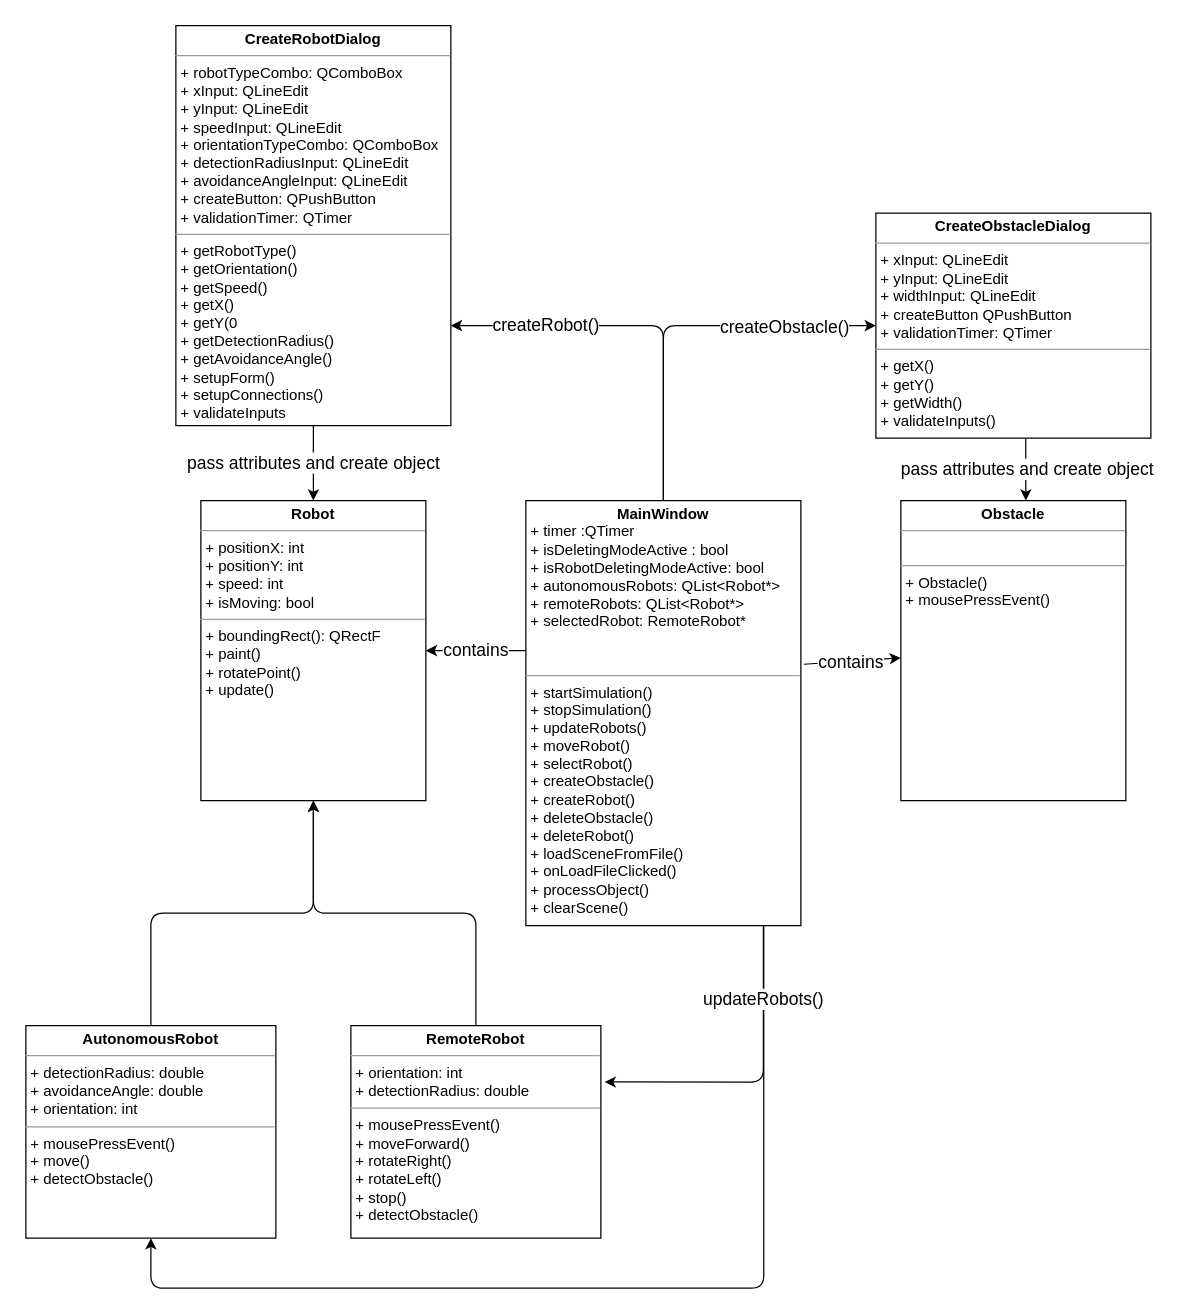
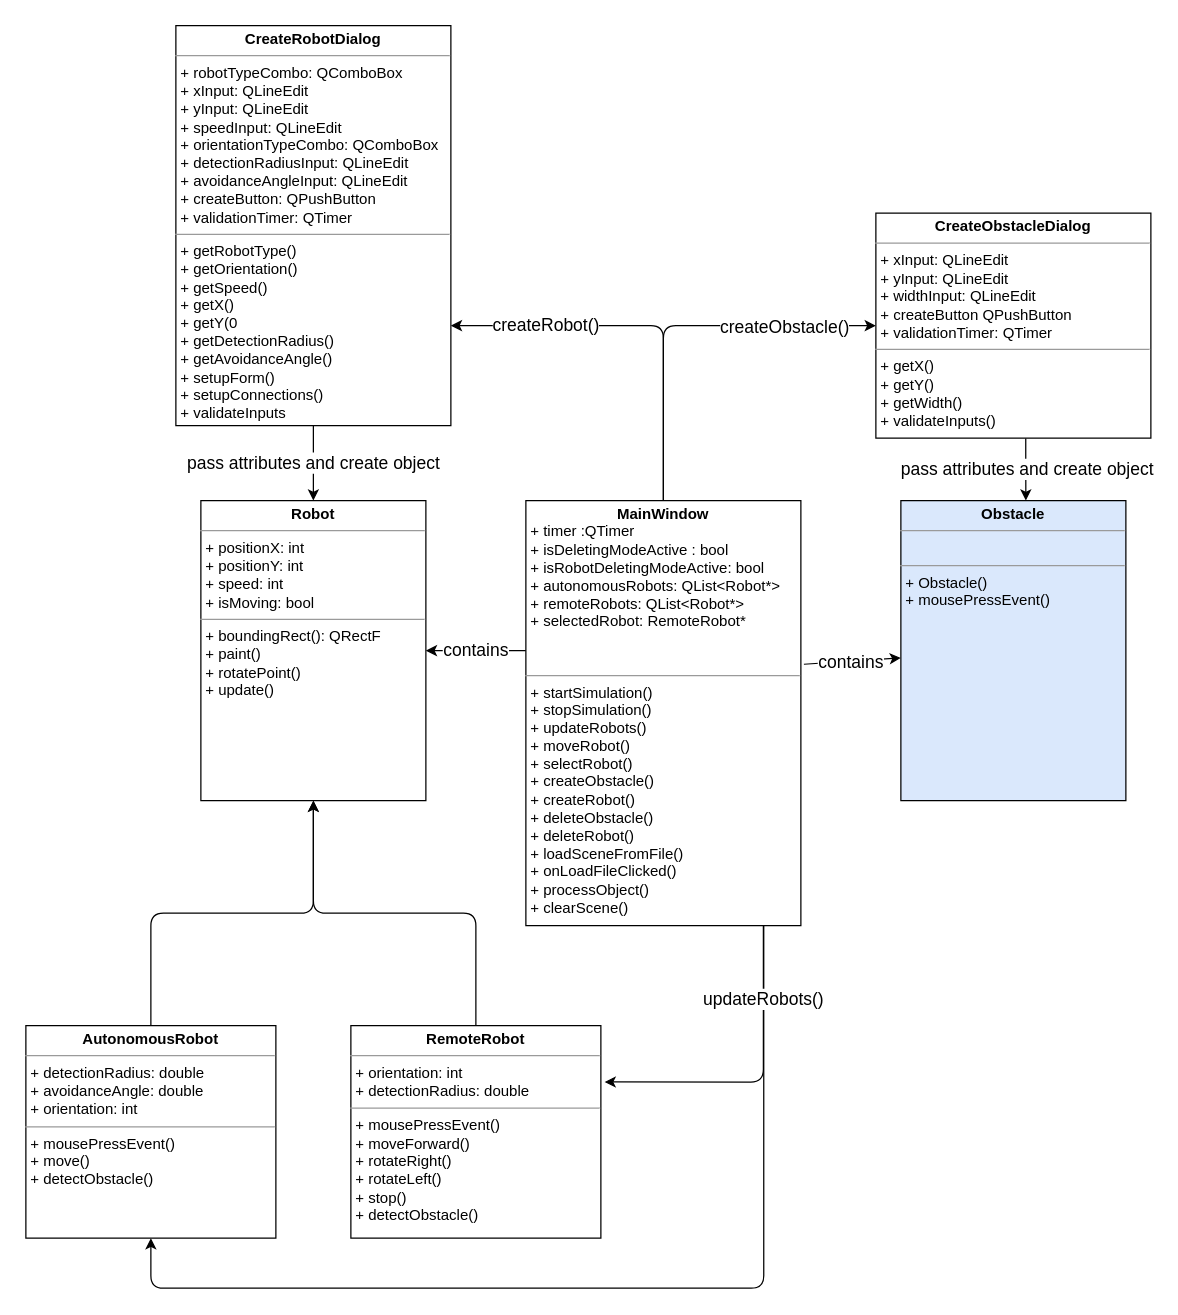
- <mxCell id="15" value="&lt;p style=&quot;margin:0px;margin-top:4px;text-align:center;&quot;&gt;&lt;b&gt;Obstacle&lt;/b&gt;&lt;/p&gt;&lt;hr size=&quot;1&quot;&gt;&lt;p style=&quot;margin:0px;margin-left:4px;&quot;&gt;&lt;br&gt;&lt;/p&gt;&lt;hr size=&quot;1&quot;&gt;&lt;p style=&quot;margin:0px;margin-left:4px;&quot;&gt;+ Obstacle()&lt;/p&gt;&lt;p style=&quot;margin:0px;margin-left:4px;&quot;&gt;+ mousePressEvent()&lt;/p&gt;" style="verticalAlign=top;align=left;overflow=fill;fontSize=12;fontFamily=Helvetica;html=1;" parent="1" vertex="1"><mxGeometry x="720" y="400" width="180" height="240" as="geometry" /></mxCell>
+ <mxCell id="15" value="&lt;p style=&quot;margin:0px;margin-top:4px;text-align:center;&quot;&gt;&lt;b&gt;Obstacle&lt;/b&gt;&lt;/p&gt;&lt;hr size=&quot;1&quot;&gt;&lt;p style=&quot;margin:0px;margin-left:4px;&quot;&gt;&lt;br&gt;&lt;/p&gt;&lt;hr size=&quot;1&quot;&gt;&lt;p style=&quot;margin:0px;margin-left:4px;&quot;&gt;+ Obstacle()&lt;/p&gt;&lt;p style=&quot;margin:0px;margin-left:4px;&quot;&gt;+ mousePressEvent()&lt;/p&gt;" style="verticalAlign=top;align=left;overflow=fill;fontSize=12;fontFamily=Helvetica;html=1;fillColor=#dae8fc;" parent="1" vertex="1"><mxGeometry x="720" y="400" width="180" height="240" as="geometry" /></mxCell>
